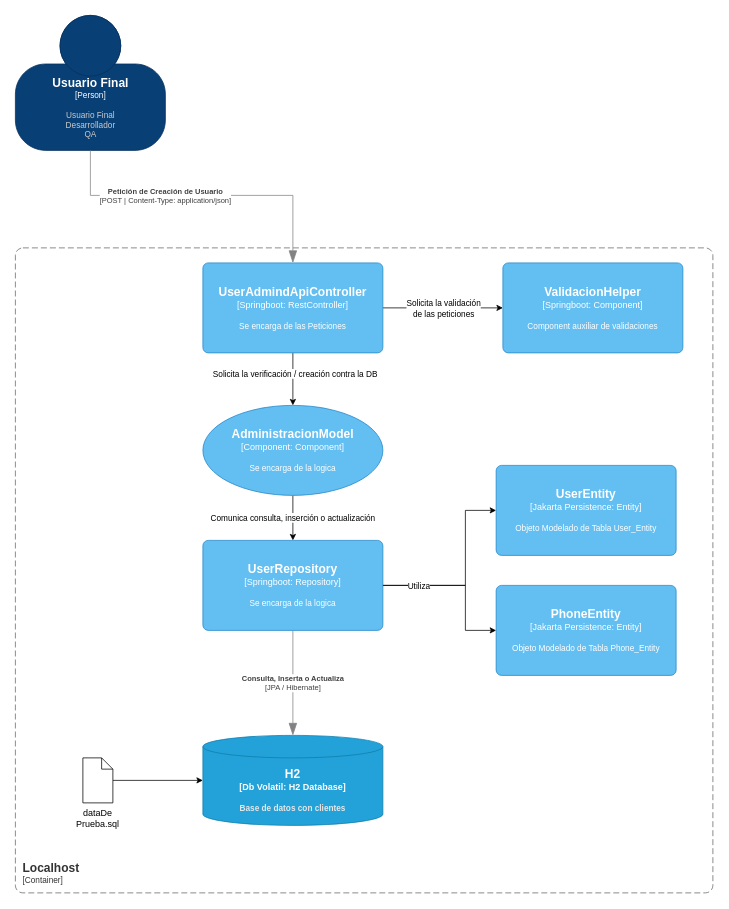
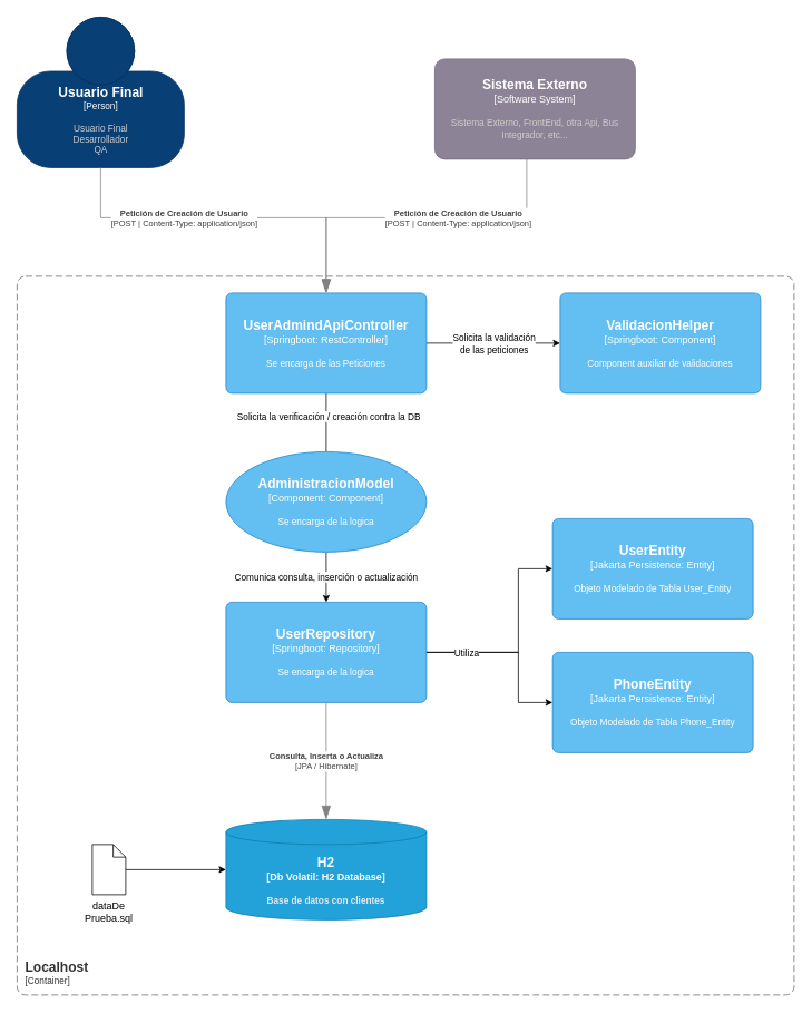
+ <mxCell id="18" value="&lt;font style=&quot;font-size: 16px&quot;&gt;&lt;b&gt;Sistema Externo&lt;/b&gt;&lt;/font&gt;&lt;div&gt;[Software System]&lt;/div&gt;&lt;br&gt;&lt;div&gt;&lt;font style=&quot;font-size: 11px&quot;&gt;&lt;font color=&quot;#cccccc&quot;&gt;Sistema Externo, FrontEnd, otra Api, Bus Integrador, etc...&lt;/font&gt;&lt;/div&gt;" style="rounded=1;whiteSpace=wrap;html=1;labelBackgroundColor=none;fillColor=#8C8496;fontColor=#ffffff;align=center;arcSize=10;strokeColor=#736782;metaEdit=1;resizable=0;points=[[0.25,0,0],[0.5,0,0],[0.75,0,0],[1,0.25,0],[1,0.5,0],[1,0.75,0],[0.75,1,0],[0.5,1,0],[0.25,1,0],[0,0.75,0],[0,0.5,0],[0,0.25,0]];" parent="1" vertex="1"><mxGeometry x="520" y="70" width="240" height="120" as="geometry" /></mxCell>
+ <mxCell id="20" value="&lt;div style=&quot;text-align: left&quot;&gt;&lt;div style=&quot;text-align: center&quot;&gt;&lt;b&gt;Petición de Creación de Usuario&lt;/b&gt;&lt;/div&gt;&lt;div style=&quot;text-align: center&quot;&gt;[POST | Content-Type: application/json]&lt;/div&gt;&lt;/div&gt;" style="endArrow=blockThin;html=1;fontSize=10;fontColor=#404040;strokeWidth=1;endFill=1;strokeColor=#828282;elbow=vertical;metaEdit=1;endSize=14;startSize=14;jumpStyle=arc;jumpSize=16;rounded=0;edgeStyle=orthogonalEdgeStyle;" parent="1" source="18" target="6" edge="1"><mxGeometry x="-0.238" width="240" relative="1" as="geometry"><mxPoint x="130" y="210" as="sourcePoint" /><mxPoint x="400" y="360" as="targetPoint" /><Array as="points"><mxPoint x="630" y="260" /><mxPoint x="390" y="260" /></Array><mxPoint as="offset" /></mxGeometry></mxCell>
- <mxCell id="4" style="edgeStyle=orthogonalEdgeStyle;rounded=0;orthogonalLoop=1;jettySize=auto;html=1;entryX=0.5;entryY=0;entryDx=0;entryDy=0;entryPerimeter=0;" parent="1" source="6" target="13" edge="1"><mxGeometry relative="1" as="geometry" /></mxCell>
+ <mxCell id="4" style="edgeStyle=orthogonalEdgeStyle;rounded=0;orthogonalLoop=1;jettySize=auto;html=1;entryX=0.5;entryY=0;entryDx=0;entryDy=0;entryPerimeter=0;endArrow=none;" parent="1" source="6" target="13" edge="1"><mxGeometry relative="1" as="geometry" /></mxCell>
